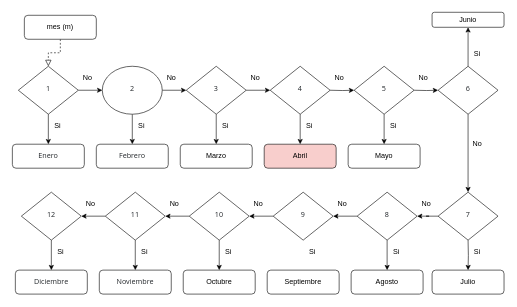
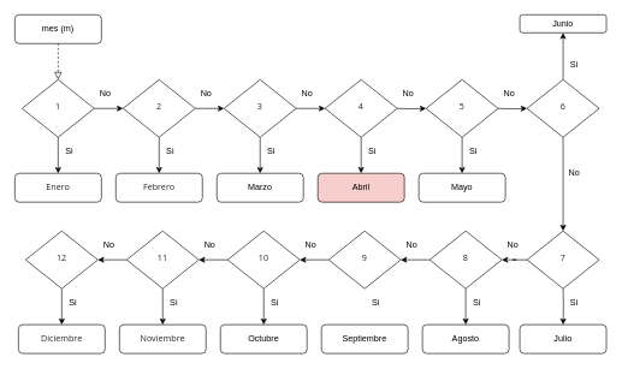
- <mxCell id="3" value="mes (m)" style="rounded=1;whiteSpace=wrap;html=1;fontSize=12;glass=0;strokeWidth=1;shadow=0;" vertex="1" parent="1"><mxGeometry x="40" y="25" width="120" height="40" as="geometry" /></mxCell>
+ <mxCell id="3" value="mes (m)" style="rounded=1;whiteSpace=wrap;html=1;fontSize=12;glass=0;strokeWidth=1;shadow=0;" vertex="1" parent="1"><mxGeometry width="120" height="40" as="geometry" x="20" y="20" /></mxCell>
- <mxCell id="11" value="&lt;span style=&quot;color: rgb(33 , 37 , 41) ; font-family: &amp;#34;open sans&amp;#34; , sans-serif ; text-align: left ; background-color: rgba(255 , 255 , 255 , 0.85)&quot;&gt;&lt;font style=&quot;font-size: 12px&quot;&gt;2&lt;/font&gt;&lt;/span&gt;" style="ellipse;whiteSpace=wrap;html=1;shadow=0;fontFamily=Helvetica;fontSize=12;align=center;strokeWidth=1;spacing=6;spacingTop=-4;" vertex="1" parent="1"><mxGeometry x="170" y="110" width="100" height="80" as="geometry" /></mxCell>
+ <mxCell id="11" value="&lt;span style=&quot;color: rgb(33 , 37 , 41) ; font-family: &amp;#34;open sans&amp;#34; , sans-serif ; text-align: left ; background-color: rgba(255 , 255 , 255 , 0.85)&quot;&gt;&lt;font style=&quot;font-size: 12px&quot;&gt;2&lt;/font&gt;&lt;/span&gt;" style="rhombus;whiteSpace=wrap;html=1;shadow=0;fontFamily=Helvetica;fontSize=12;align=center;strokeWidth=1;spacing=6;spacingTop=-4;" vertex="1" parent="1"><mxGeometry x="170" y="110" width="100" height="80" as="geometry" /></mxCell>
